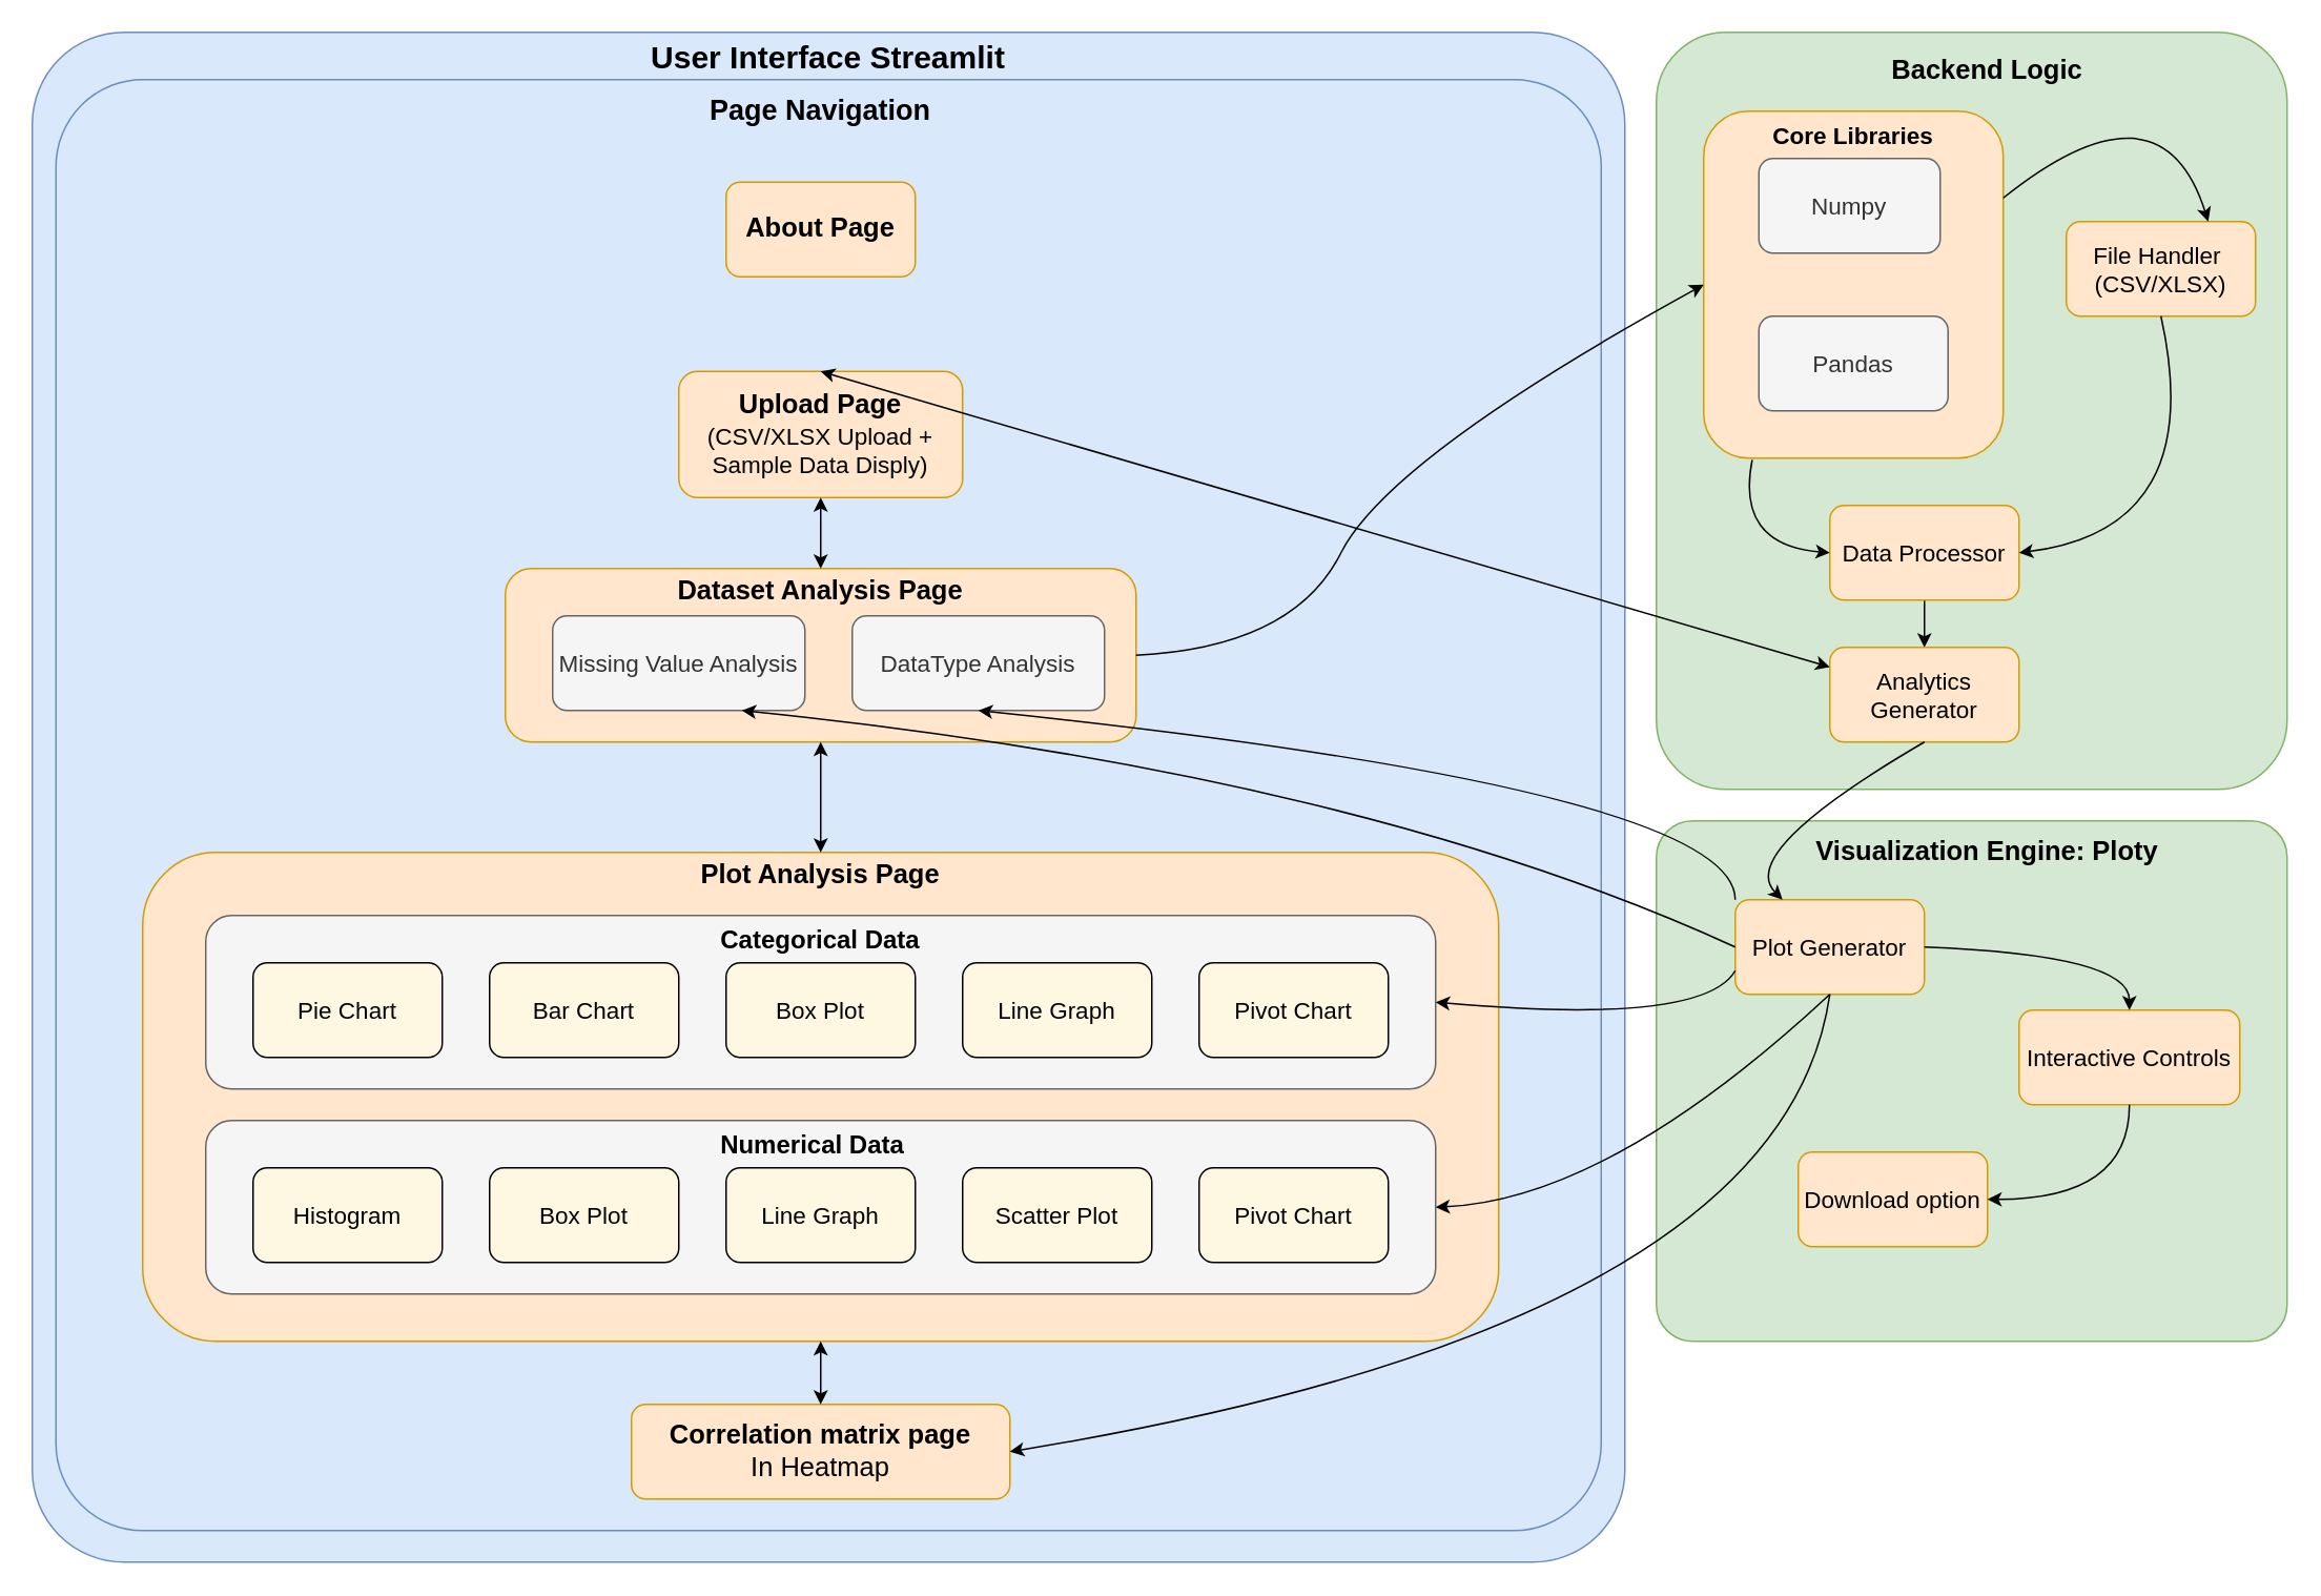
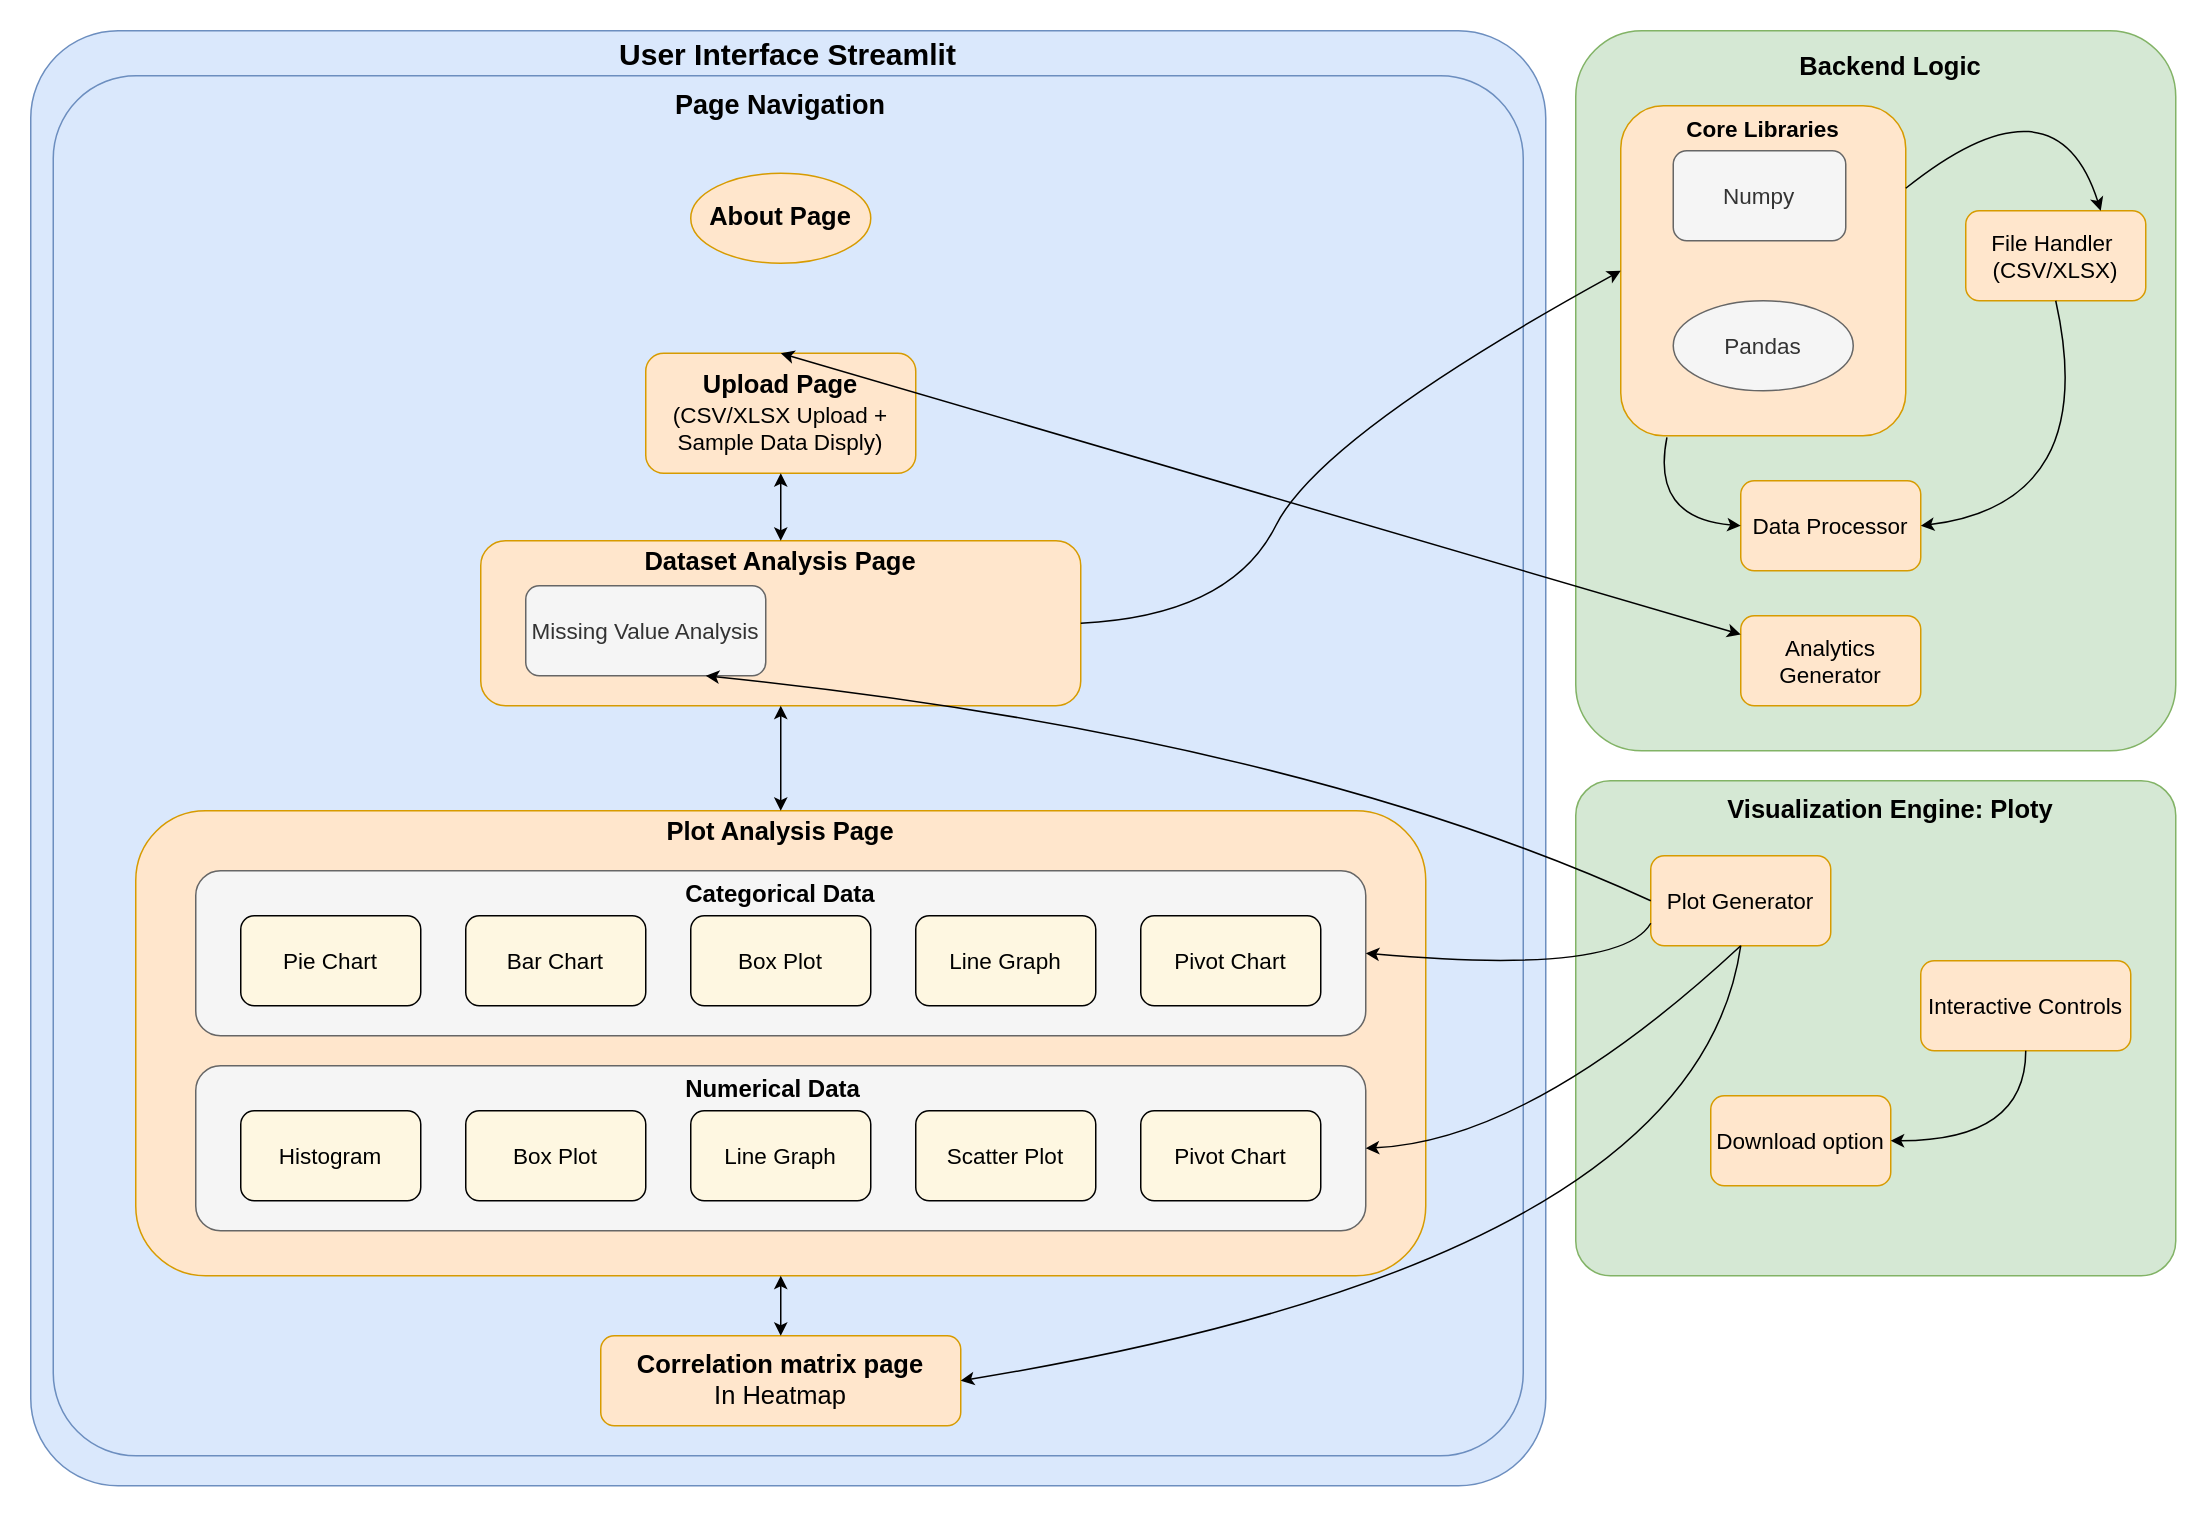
- <mxCell id="20" value="&lt;font style=&quot;font-size: 17px;&quot;&gt;&lt;b&gt;About Page&lt;/b&gt;&lt;/font&gt;" style="rounded=1;whiteSpace=wrap;html=1;fillColor=#ffe6cc;strokeColor=#d79b00;" vertex="1" parent="1"><mxGeometry x="460" y="115" width="120" height="60" as="geometry" /></mxCell>
+ <mxCell id="20" value="&lt;font style=&quot;font-size: 17px;&quot;&gt;&lt;b&gt;About Page&lt;/b&gt;&lt;/font&gt;" style="ellipse;whiteSpace=wrap;html=1;fillColor=#ffe6cc;strokeColor=#d79b00;" vertex="1" parent="1"><mxGeometry x="460" y="115" width="120" height="60" as="geometry" /></mxCell>
- <mxCell id="6" value="&lt;font style=&quot;font-size: 15px;&quot;&gt;Pandas&lt;/font&gt;" style="rounded=1;whiteSpace=wrap;html=1;fillColor=#f5f5f5;strokeColor=#666666;fontColor=#333333;" vertex="1" parent="1"><mxGeometry x="1115" y="200" width="120" height="60" as="geometry" /></mxCell>
+ <mxCell id="6" value="&lt;font style=&quot;font-size: 15px;&quot;&gt;Pandas&lt;/font&gt;" style="ellipse;whiteSpace=wrap;html=1;fillColor=#f5f5f5;strokeColor=#666666;fontColor=#333333;" vertex="1" parent="1"><mxGeometry x="1115" y="200" width="120" height="60" as="geometry" /></mxCell>
- <mxCell id="9" style="edgeStyle=orthogonalEdgeStyle;rounded=0;orthogonalLoop=1;jettySize=auto;html=1;exitX=0.5;exitY=1;exitDx=0;exitDy=0;entryX=0.5;entryY=0;entryDx=0;entryDy=0;" edge="1" parent="1" source="10" target="11"><mxGeometry relative="1" as="geometry" /></mxCell>
- <mxCell id="24" value="&lt;font style=&quot;font-size: 15px;&quot;&gt;DataType Analysis&lt;/font&gt;" style="rounded=1;whiteSpace=wrap;html=1;fillColor=#f5f5f5;fontColor=#333333;strokeColor=#666666;" vertex="1" parent="1"><mxGeometry x="540" y="390" width="160" height="60" as="geometry" /></mxCell>
- <mxCell id="56" value="" style="curved=1;endArrow=classic;html=1;rounded=0;entryX=0.5;entryY=1;entryDx=0;entryDy=0;exitX=0;exitY=0;exitDx=0;exitDy=0;" edge="1" parent="1" source="14" target="24"><mxGeometry width="50" height="50" relative="1" as="geometry"><mxPoint x="920" y="420" as="sourcePoint" /><mxPoint x="970" y="370" as="targetPoint" /><Array as="points"><mxPoint x="1100" y="500" /></Array></mxGeometry></mxCell>
- <mxCell id="52" value="" style="curved=1;endArrow=classic;html=1;rounded=0;exitX=0.5;exitY=1;exitDx=0;exitDy=0;entryX=0.25;entryY=0;entryDx=0;entryDy=0;" edge="1" parent="1" source="11" target="14"><mxGeometry width="50" height="50" relative="1" as="geometry"><mxPoint x="1550" y="600" as="sourcePoint" /><mxPoint x="1600" y="550" as="targetPoint" /><Array as="points"><mxPoint x="1100" y="540" /></Array></mxGeometry></mxCell>
- <mxCell id="53" value="" style="curved=1;endArrow=classic;html=1;rounded=0;exitX=1;exitY=0.5;exitDx=0;exitDy=0;entryX=0.5;entryY=0;entryDx=0;entryDy=0;" edge="1" parent="1" source="14" target="15"><mxGeometry width="50" height="50" relative="1" as="geometry"><mxPoint x="1570" y="640" as="sourcePoint" /><mxPoint x="1620" y="590" as="targetPoint" /><Array as="points"><mxPoint x="1350" y="605" /></Array></mxGeometry></mxCell>
